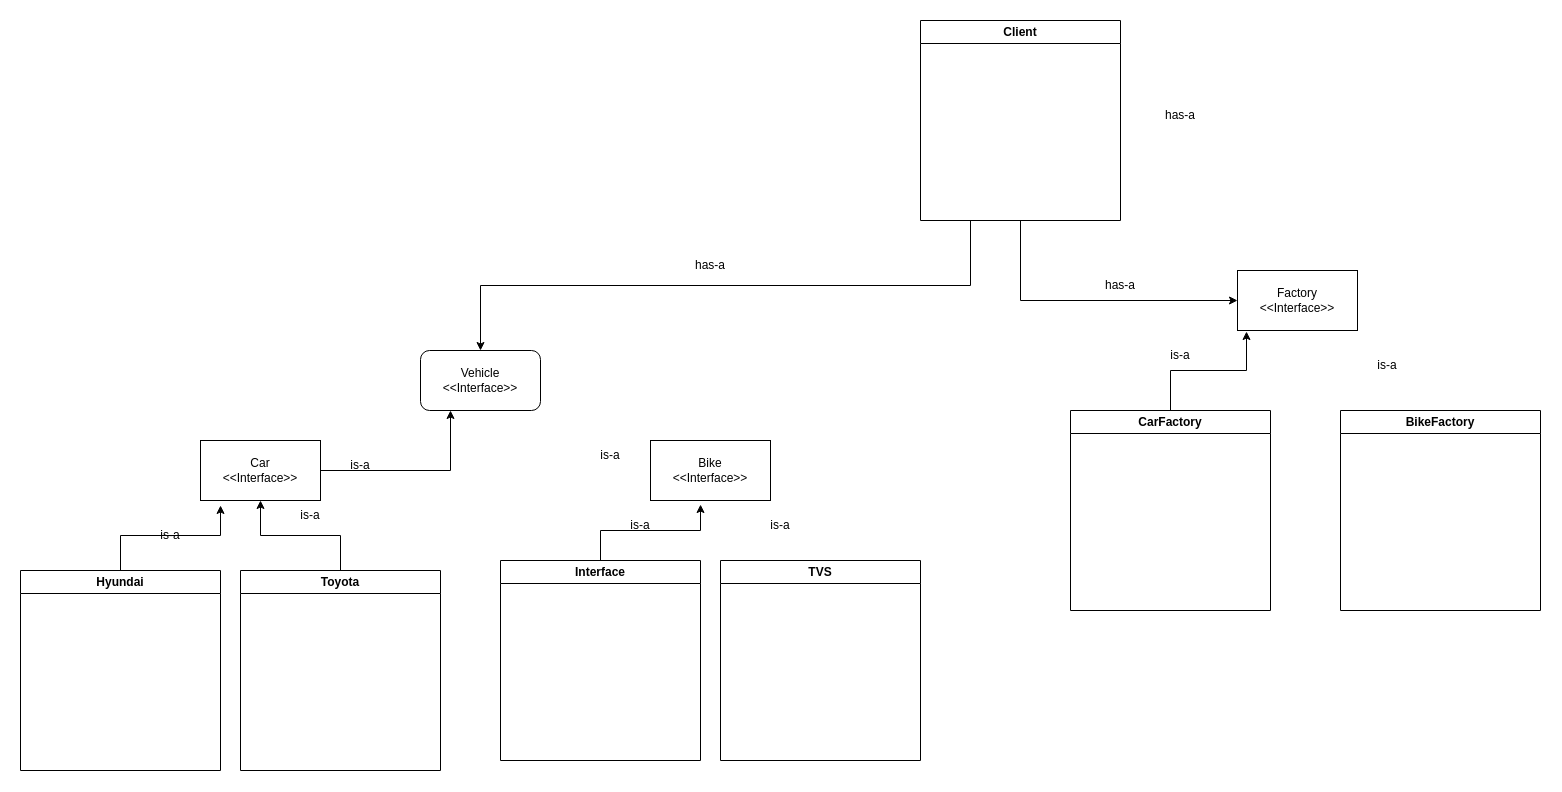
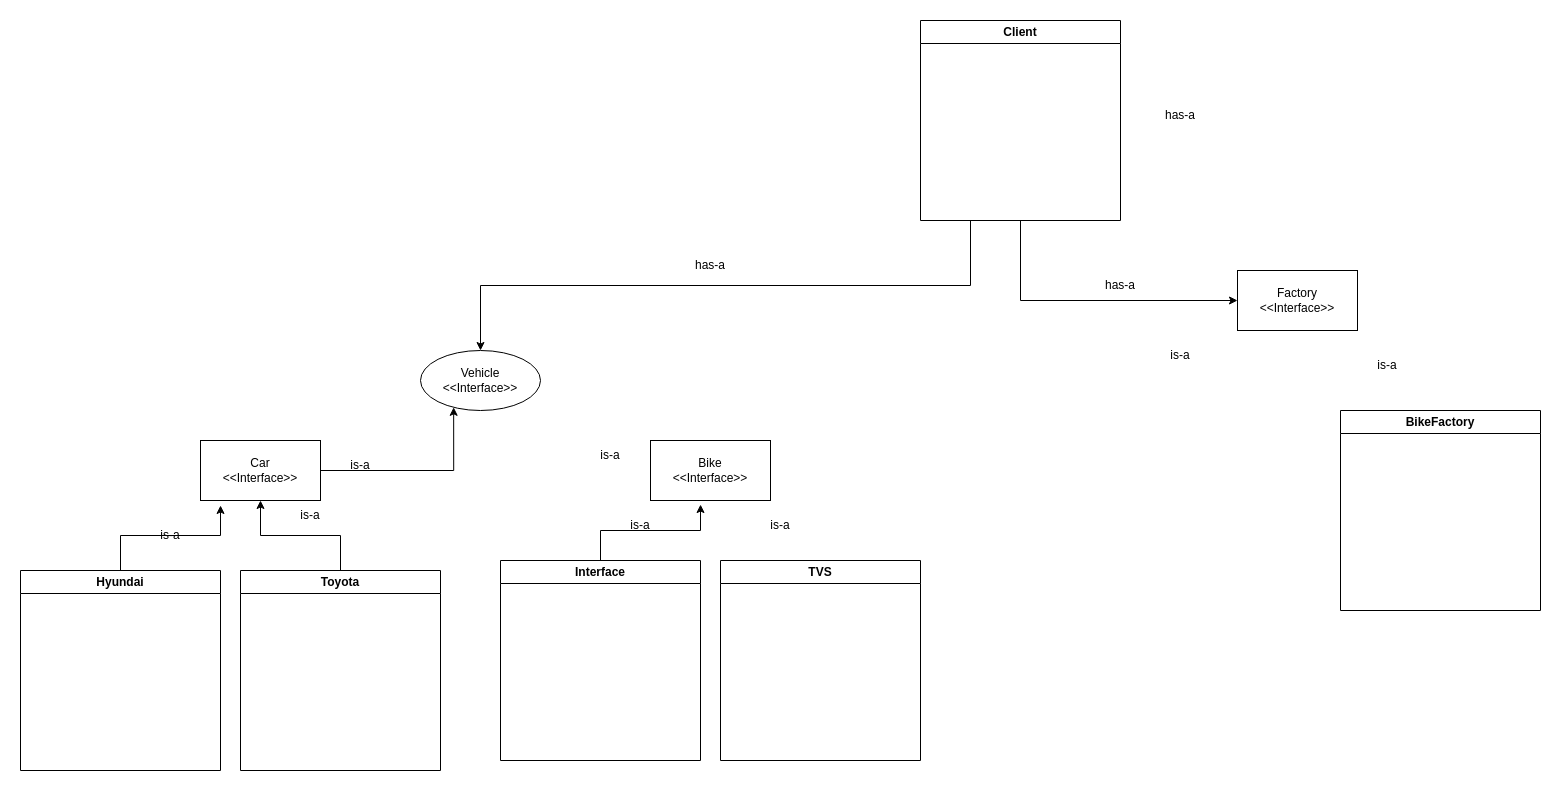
- <mxCell id="9" style="edgeStyle=orthogonalEdgeStyle;rounded=0;orthogonalLoop=1;jettySize=auto;html=1;entryX=0.075;entryY=1.017;entryDx=0;entryDy=0;entryPerimeter=0;" edge="1" parent="1" source="6" target="8"><mxGeometry relative="1" as="geometry" /></mxCell>
- <mxCell id="27" value="Vehicle&lt;br&gt;&amp;lt;&amp;lt;Interface&amp;gt;&amp;gt;" style="rounded=1;whiteSpace=wrap;html=1;" vertex="1" parent="1"><mxGeometry x="420" y="350" width="120" height="60" as="geometry" /></mxCell>
+ <mxCell id="27" value="Vehicle&lt;br&gt;&amp;lt;&amp;lt;Interface&amp;gt;&amp;gt;" style="ellipse;whiteSpace=wrap;html=1;" vertex="1" parent="1"><mxGeometry x="420" y="350" width="120" height="60" as="geometry" /></mxCell>
- <mxCell id="6" value="CarFactory" style="swimlane;whiteSpace=wrap;html=1;" vertex="1" parent="1"><mxGeometry x="1070" y="410" width="200" height="200" as="geometry" /></mxCell>
